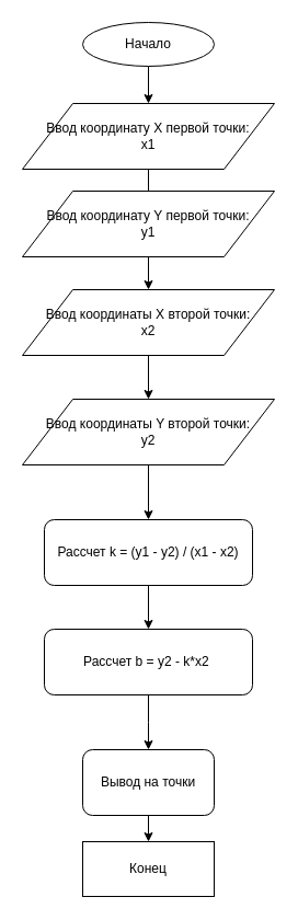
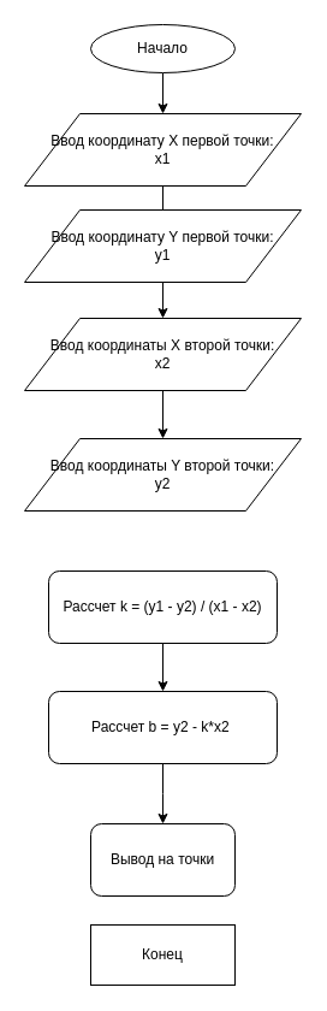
- <mxCell id="12" value="" style="edgeStyle=orthogonalEdgeStyle;rounded=0;orthogonalLoop=1;jettySize=auto;html=1;" edge="1" parent="1" source="13" target="5"><mxGeometry relative="1" as="geometry" /></mxCell>
- <mxCell id="17" style="edgeStyle=orthogonalEdgeStyle;rounded=0;orthogonalLoop=1;jettySize=auto;html=1;exitX=0.5;exitY=1;exitDx=0;exitDy=0;entryX=0.5;entryY=0;entryDx=0;entryDy=0;" edge="1" parent="1" source="18" target="16"><mxGeometry relative="1" as="geometry" /></mxCell>
